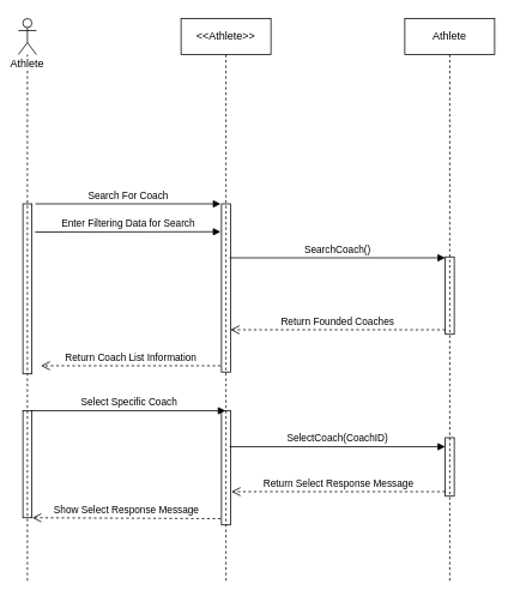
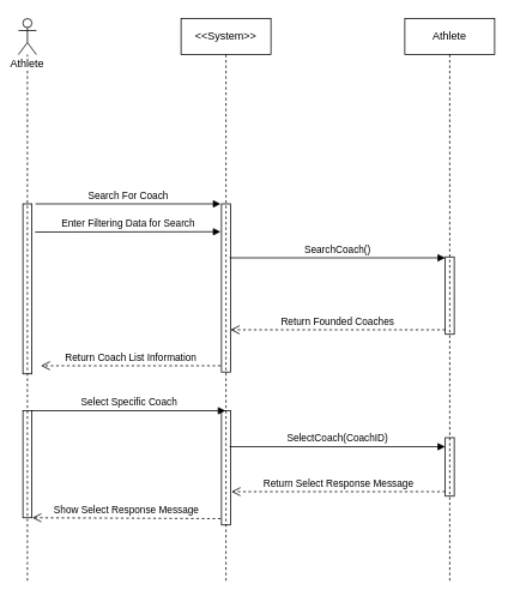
- <mxCell id="17" value="&amp;lt;&amp;lt;Athlete&amp;gt;&amp;gt;" style="shape=umlLifeline;perimeter=lifelinePerimeter;whiteSpace=wrap;html=1;container=1;collapsible=0;recursiveResize=0;outlineConnect=0;" parent="1" vertex="1"><mxGeometry x="201" y="20" width="100" height="627" as="geometry" /></mxCell>
+ <mxCell id="17" value="&amp;lt;&amp;lt;System&amp;gt;&amp;gt;" style="shape=umlLifeline;perimeter=lifelinePerimeter;whiteSpace=wrap;html=1;container=1;collapsible=0;recursiveResize=0;outlineConnect=0;" parent="1" vertex="1"><mxGeometry x="201" y="20" width="100" height="627" as="geometry" /></mxCell>
